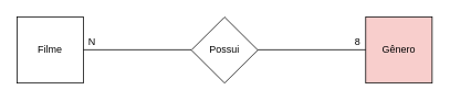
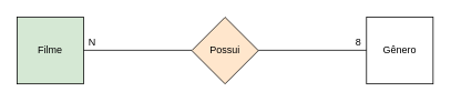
- <mxCell id="2" value="Filme" style="whiteSpace=wrap;html=1;aspect=fixed;" parent="1" vertex="1"><mxGeometry x="20" y="20" width="80" height="80" as="geometry" /></mxCell>
+ <mxCell id="2" value="Filme" style="whiteSpace=wrap;html=1;aspect=fixed;fillColor=#d5e8d4;" parent="1" vertex="1"><mxGeometry x="20" y="20" width="80" height="80" as="geometry" /></mxCell>
- <mxCell id="4" value="Possui" style="rhombus;whiteSpace=wrap;html=1;" parent="1" vertex="1"><mxGeometry x="230" y="20" width="80" height="80" as="geometry" /></mxCell>
+ <mxCell id="4" value="Possui" style="rhombus;whiteSpace=wrap;html=1;fillColor=#ffe6cc;" parent="1" vertex="1"><mxGeometry x="230" y="20" width="80" height="80" as="geometry" /></mxCell>
- <mxCell id="5" value="Gênero" style="whiteSpace=wrap;html=1;aspect=fixed;fillColor=#f8cecc;" parent="1" vertex="1"><mxGeometry x="440" y="20" width="80" height="80" as="geometry" /></mxCell>
+ <mxCell id="5" value="Gênero" style="whiteSpace=wrap;html=1;aspect=fixed;" parent="1" vertex="1"><mxGeometry x="440" y="20" width="80" height="80" as="geometry" /></mxCell>
